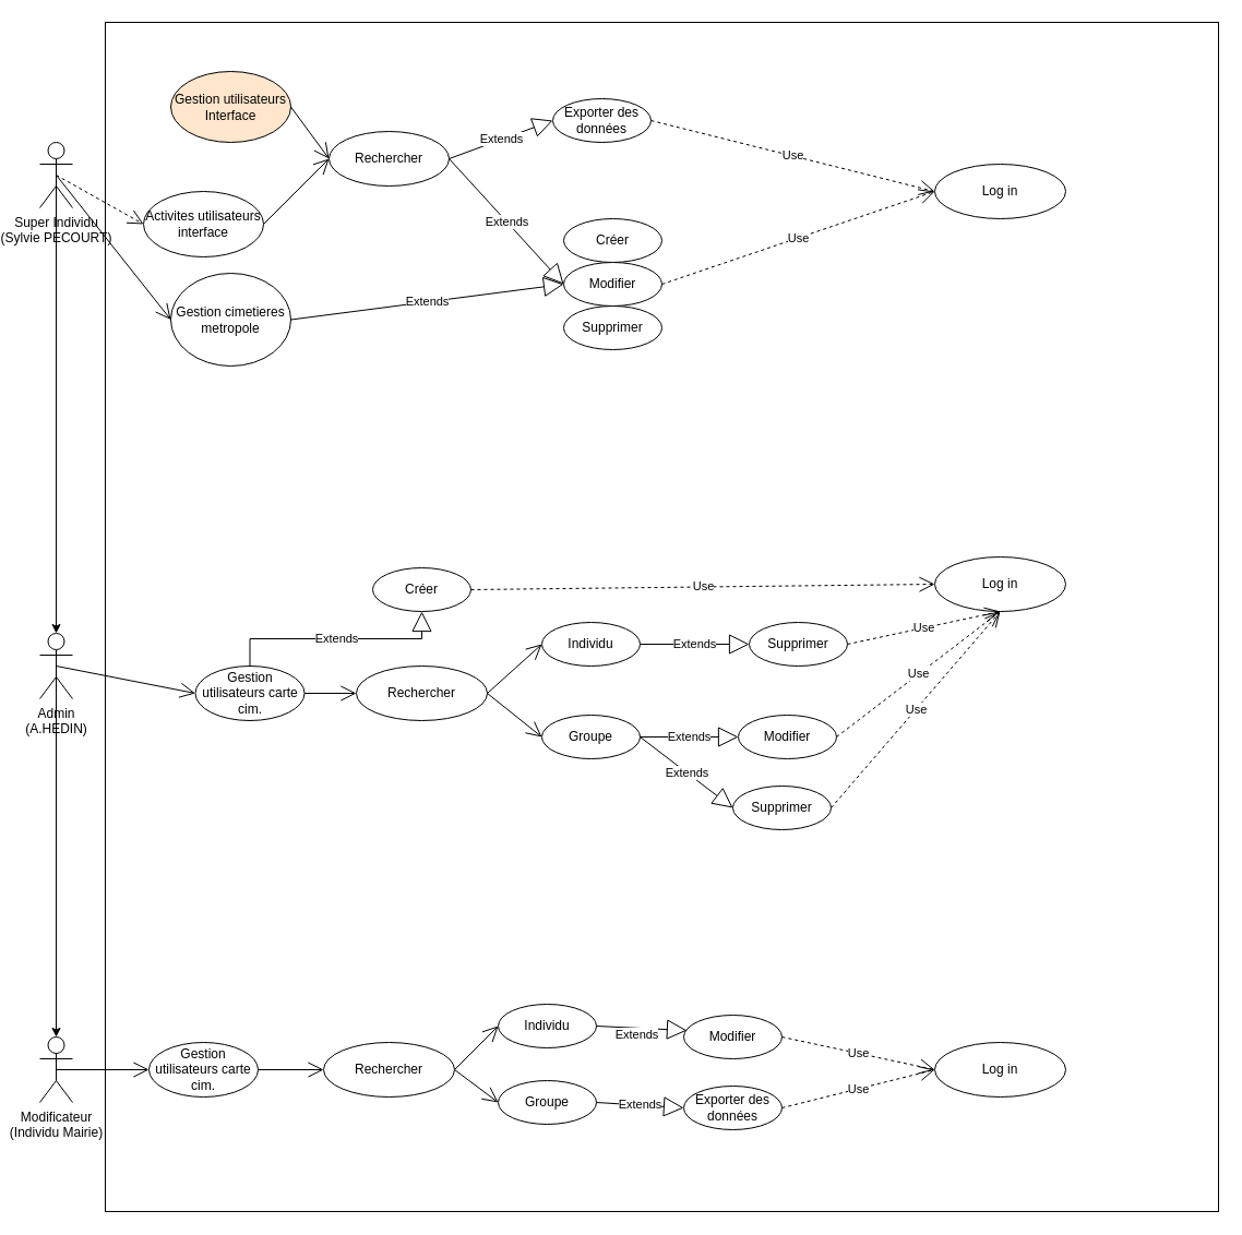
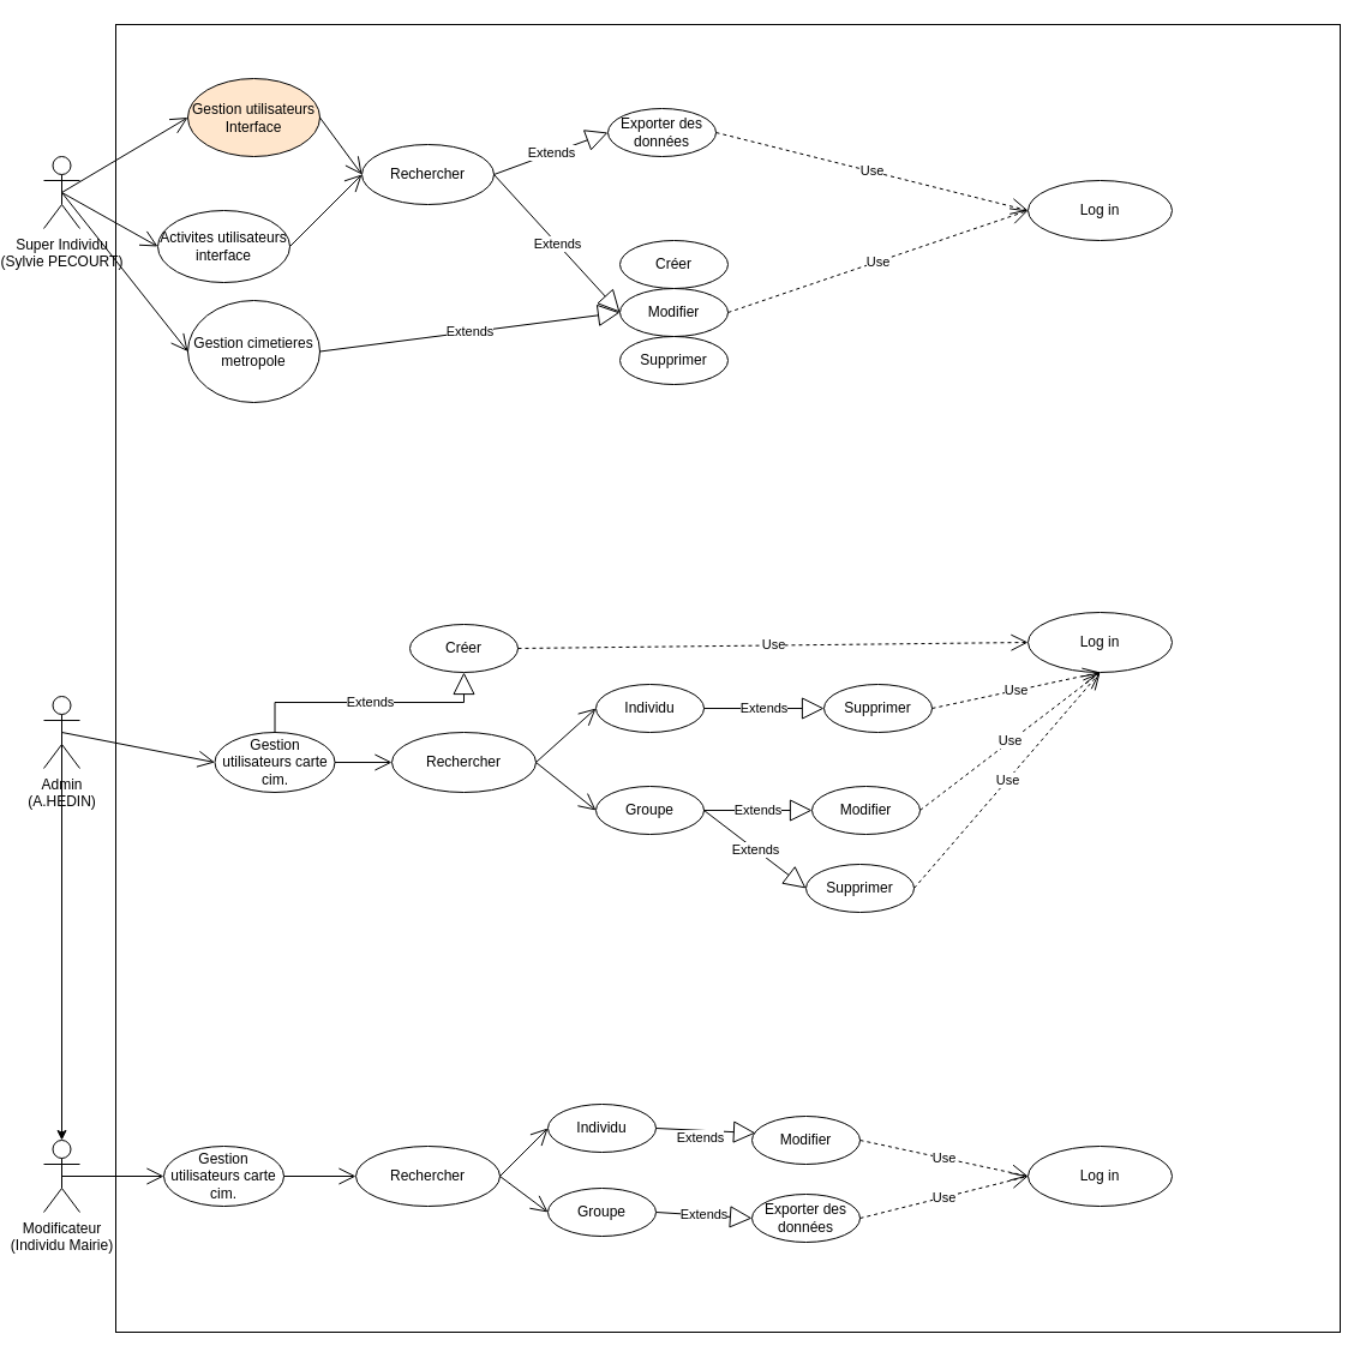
+ <mxCell id="56" value="" style="endArrow=open;endFill=1;endSize=12;html=1;rounded=0;exitX=0.5;exitY=0.5;exitDx=0;exitDy=0;entryX=0;entryY=0.5;entryDx=0;entryDy=0;exitPerimeter=0;" parent="1" source="3" target="13" edge="1"><mxGeometry width="160" relative="1" as="geometry"><mxPoint x="170" y="367.5" as="sourcePoint" /><mxPoint x="297.5" y="392.5" as="targetPoint" /><Array as="points" /></mxGeometry></mxCell>
- <mxCell id="55" value="" style="endArrow=open;endFill=1;endSize=12;html=1;rounded=0;exitX=0.5;exitY=0.5;exitDx=0;exitDy=0;entryX=0;entryY=0.5;entryDx=0;entryDy=0;exitPerimeter=0;dashed=1;" parent="1" source="3" target="16" edge="1"><mxGeometry width="160" relative="1" as="geometry"><mxPoint x="160" y="357.5" as="sourcePoint" /><mxPoint x="287.5" y="382.5" as="targetPoint" /><Array as="points" /></mxGeometry></mxCell>
+ <mxCell id="55" value="" style="endArrow=open;endFill=1;endSize=12;html=1;rounded=0;exitX=0.5;exitY=0.5;exitDx=0;exitDy=0;entryX=0;entryY=0.5;entryDx=0;entryDy=0;exitPerimeter=0;" parent="1" source="3" target="16" edge="1"><mxGeometry width="160" relative="1" as="geometry"><mxPoint x="160" y="357.5" as="sourcePoint" /><mxPoint x="287.5" y="382.5" as="targetPoint" /><Array as="points" /></mxGeometry></mxCell>
- <mxCell id="6" style="edgeStyle=orthogonalEdgeStyle;rounded=0;orthogonalLoop=1;jettySize=auto;html=1;exitX=0.5;exitY=0.5;exitDx=0;exitDy=0;exitPerimeter=0;entryX=0.5;entryY=0;entryDx=0;entryDy=0;entryPerimeter=0;" parent="1" source="3" target="7" edge="1"><mxGeometry relative="1" as="geometry"><mxPoint x="60" y="280" as="targetPoint" /></mxGeometry></mxCell>
